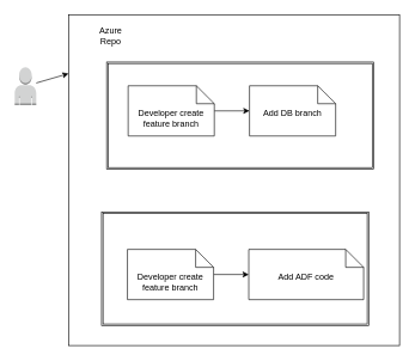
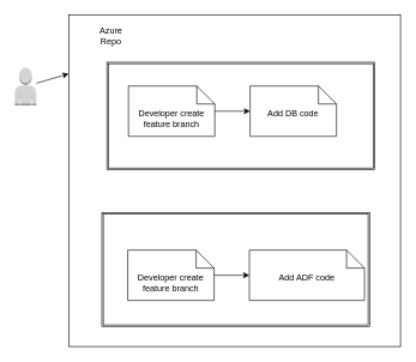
- <mxCell id="8" value="Add DB branch" style="shape=note2;boundedLbl=1;whiteSpace=wrap;html=1;size=25;verticalAlign=top;align=center;" vertex="1" parent="1"><mxGeometry x="347" y="119" width="120" height="70" as="geometry" /></mxCell>
+ <mxCell id="8" value="Add DB code" style="shape=note2;boundedLbl=1;whiteSpace=wrap;html=1;size=25;verticalAlign=top;align=center;" vertex="1" parent="1"><mxGeometry x="347" y="119" width="120" height="70" as="geometry" /></mxCell>
